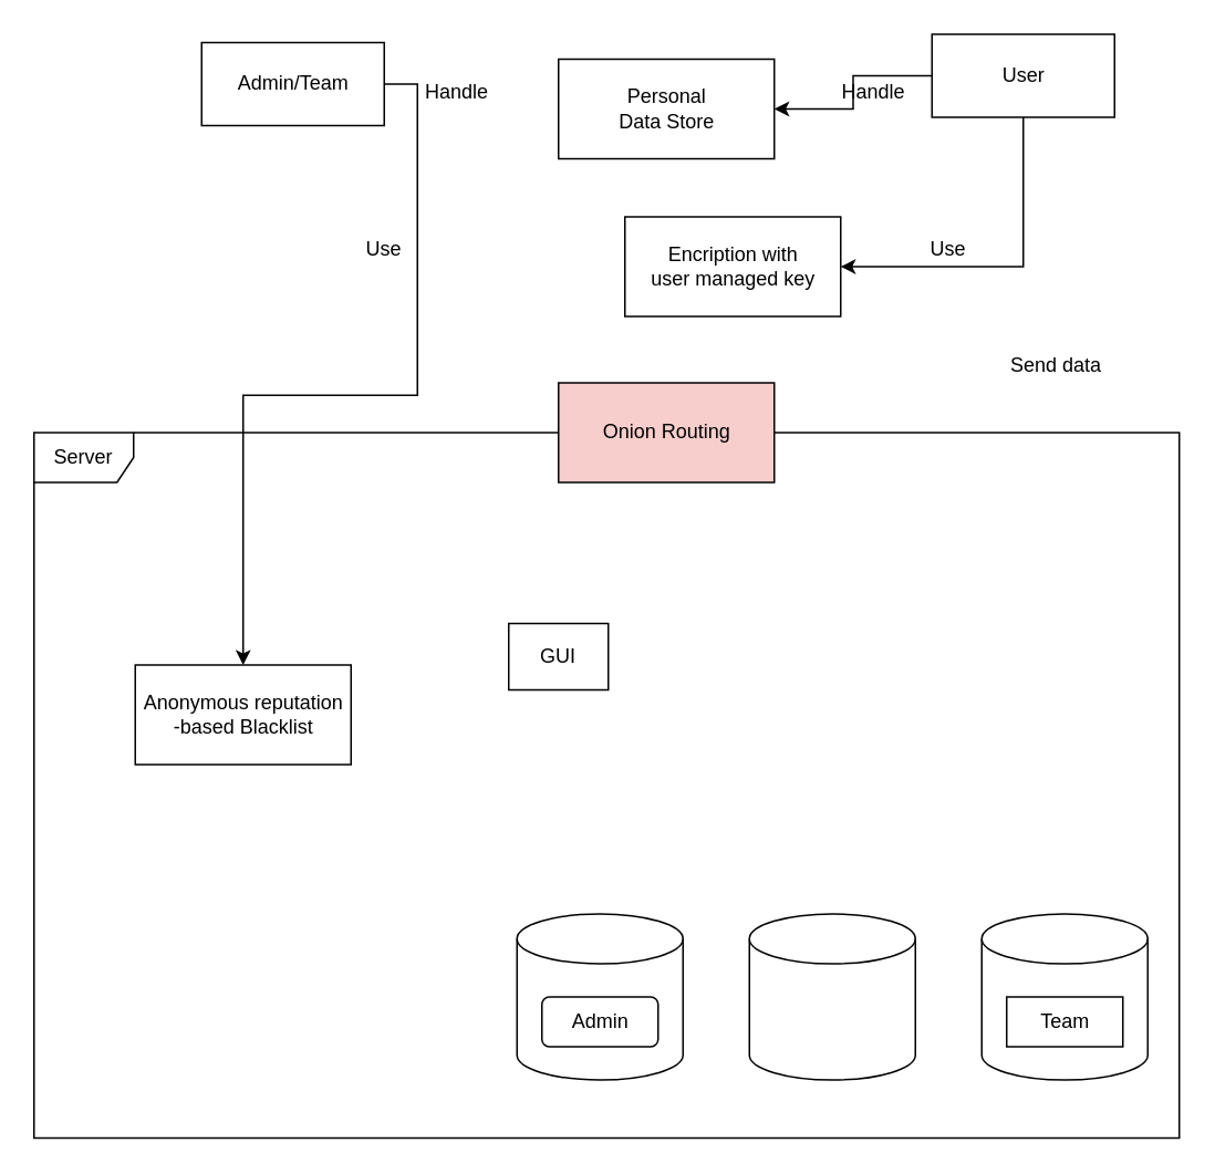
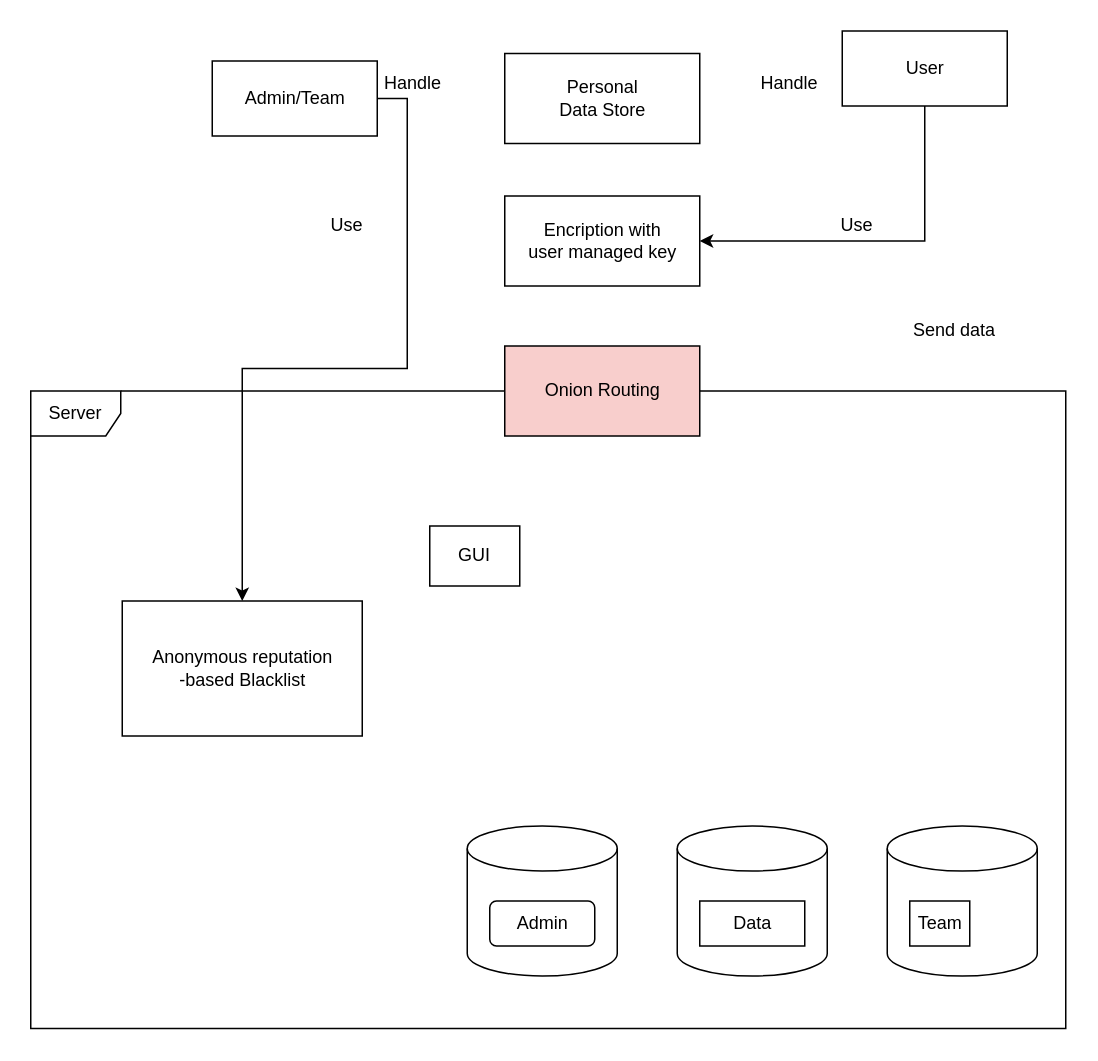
- <mxCell id="19" style="edgeStyle=orthogonalEdgeStyle;rounded=0;orthogonalLoop=1;jettySize=auto;html=1;exitX=0;exitY=0.5;exitDx=0;exitDy=0;entryX=1;entryY=0.5;entryDx=0;entryDy=0;" edge="1" parent="1" source="20" target="13"><mxGeometry relative="1" as="geometry" /></mxCell>
- <mxCell id="6" value="Admin/Team" style="html=1;" vertex="1" parent="1"><mxGeometry x="121" y="25" width="110" height="50" as="geometry" /></mxCell>
+ <mxCell id="6" value="Admin/Team" style="html=1;" vertex="1" parent="1"><mxGeometry x="141" y="40" width="110" height="50" as="geometry" /></mxCell>
- <mxCell id="4" value="Encription with&lt;br&gt;user managed key" style="html=1;" vertex="1" parent="1"><mxGeometry x="376" y="130" width="130" height="60" as="geometry" /></mxCell>
+ <mxCell id="4" value="Encription with&lt;br&gt;user managed key" style="html=1;" vertex="1" parent="1"><mxGeometry x="336" y="130" width="130" height="60" as="geometry" /></mxCell>
- <mxCell id="21" value="GUI" style="rounded=0;whiteSpace=wrap;html=1;" vertex="1" parent="1"><mxGeometry x="306" y="375" width="60" height="40" as="geometry" /></mxCell>
+ <mxCell id="21" value="GUI" style="rounded=0;whiteSpace=wrap;html=1;" vertex="1" parent="1"><mxGeometry x="286" y="350" width="60" height="40" as="geometry" /></mxCell>
- <mxCell id="17" value="Anonymous reputation&lt;br&gt;-based Blacklist" style="html=1;" vertex="1" parent="1"><mxGeometry x="81" y="400" width="130" height="60" as="geometry" /></mxCell>
+ <mxCell id="17" value="Anonymous reputation&lt;br&gt;-based Blacklist" style="html=1;" vertex="1" parent="1"><mxGeometry x="81" y="400" width="160" height="90" as="geometry" /></mxCell>
+ <mxCell id="11" value="Data" style="html=1;" vertex="1" parent="1"><mxGeometry x="466" y="600" width="70" height="30" as="geometry" /></mxCell>
- <mxCell id="12" value="Team" style="html=1;" vertex="1" parent="1"><mxGeometry x="606" y="600" width="70" height="30" as="geometry" /></mxCell>
+ <mxCell id="12" value="Team" style="html=1;" vertex="1" parent="1"><mxGeometry x="606" y="600" width="40" height="30" as="geometry" /></mxCell>
